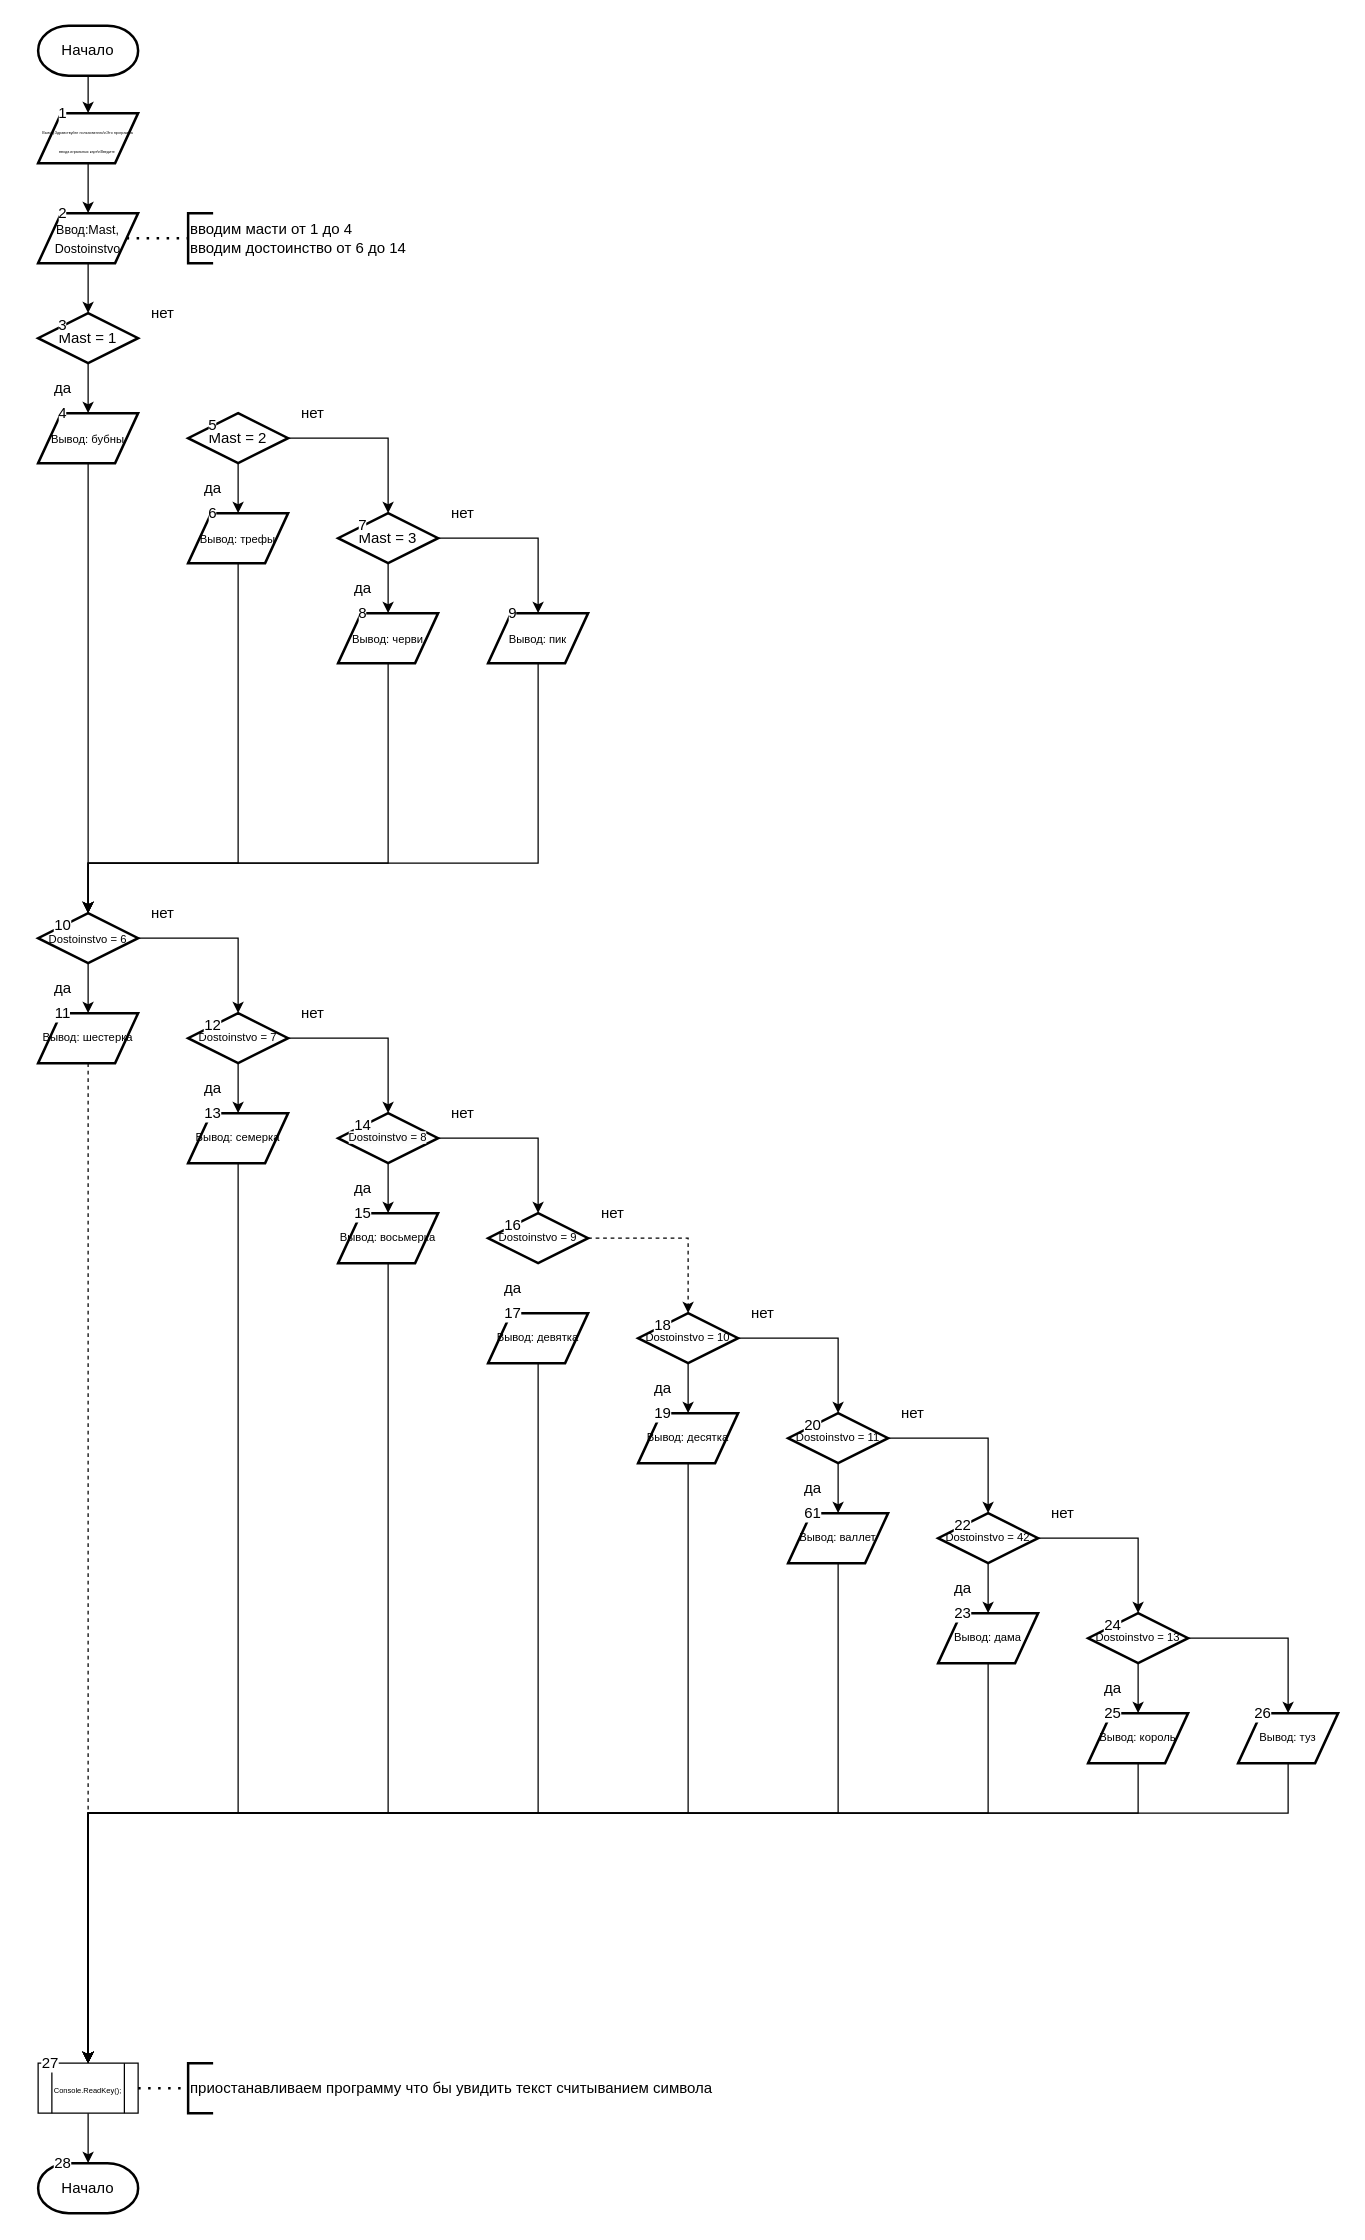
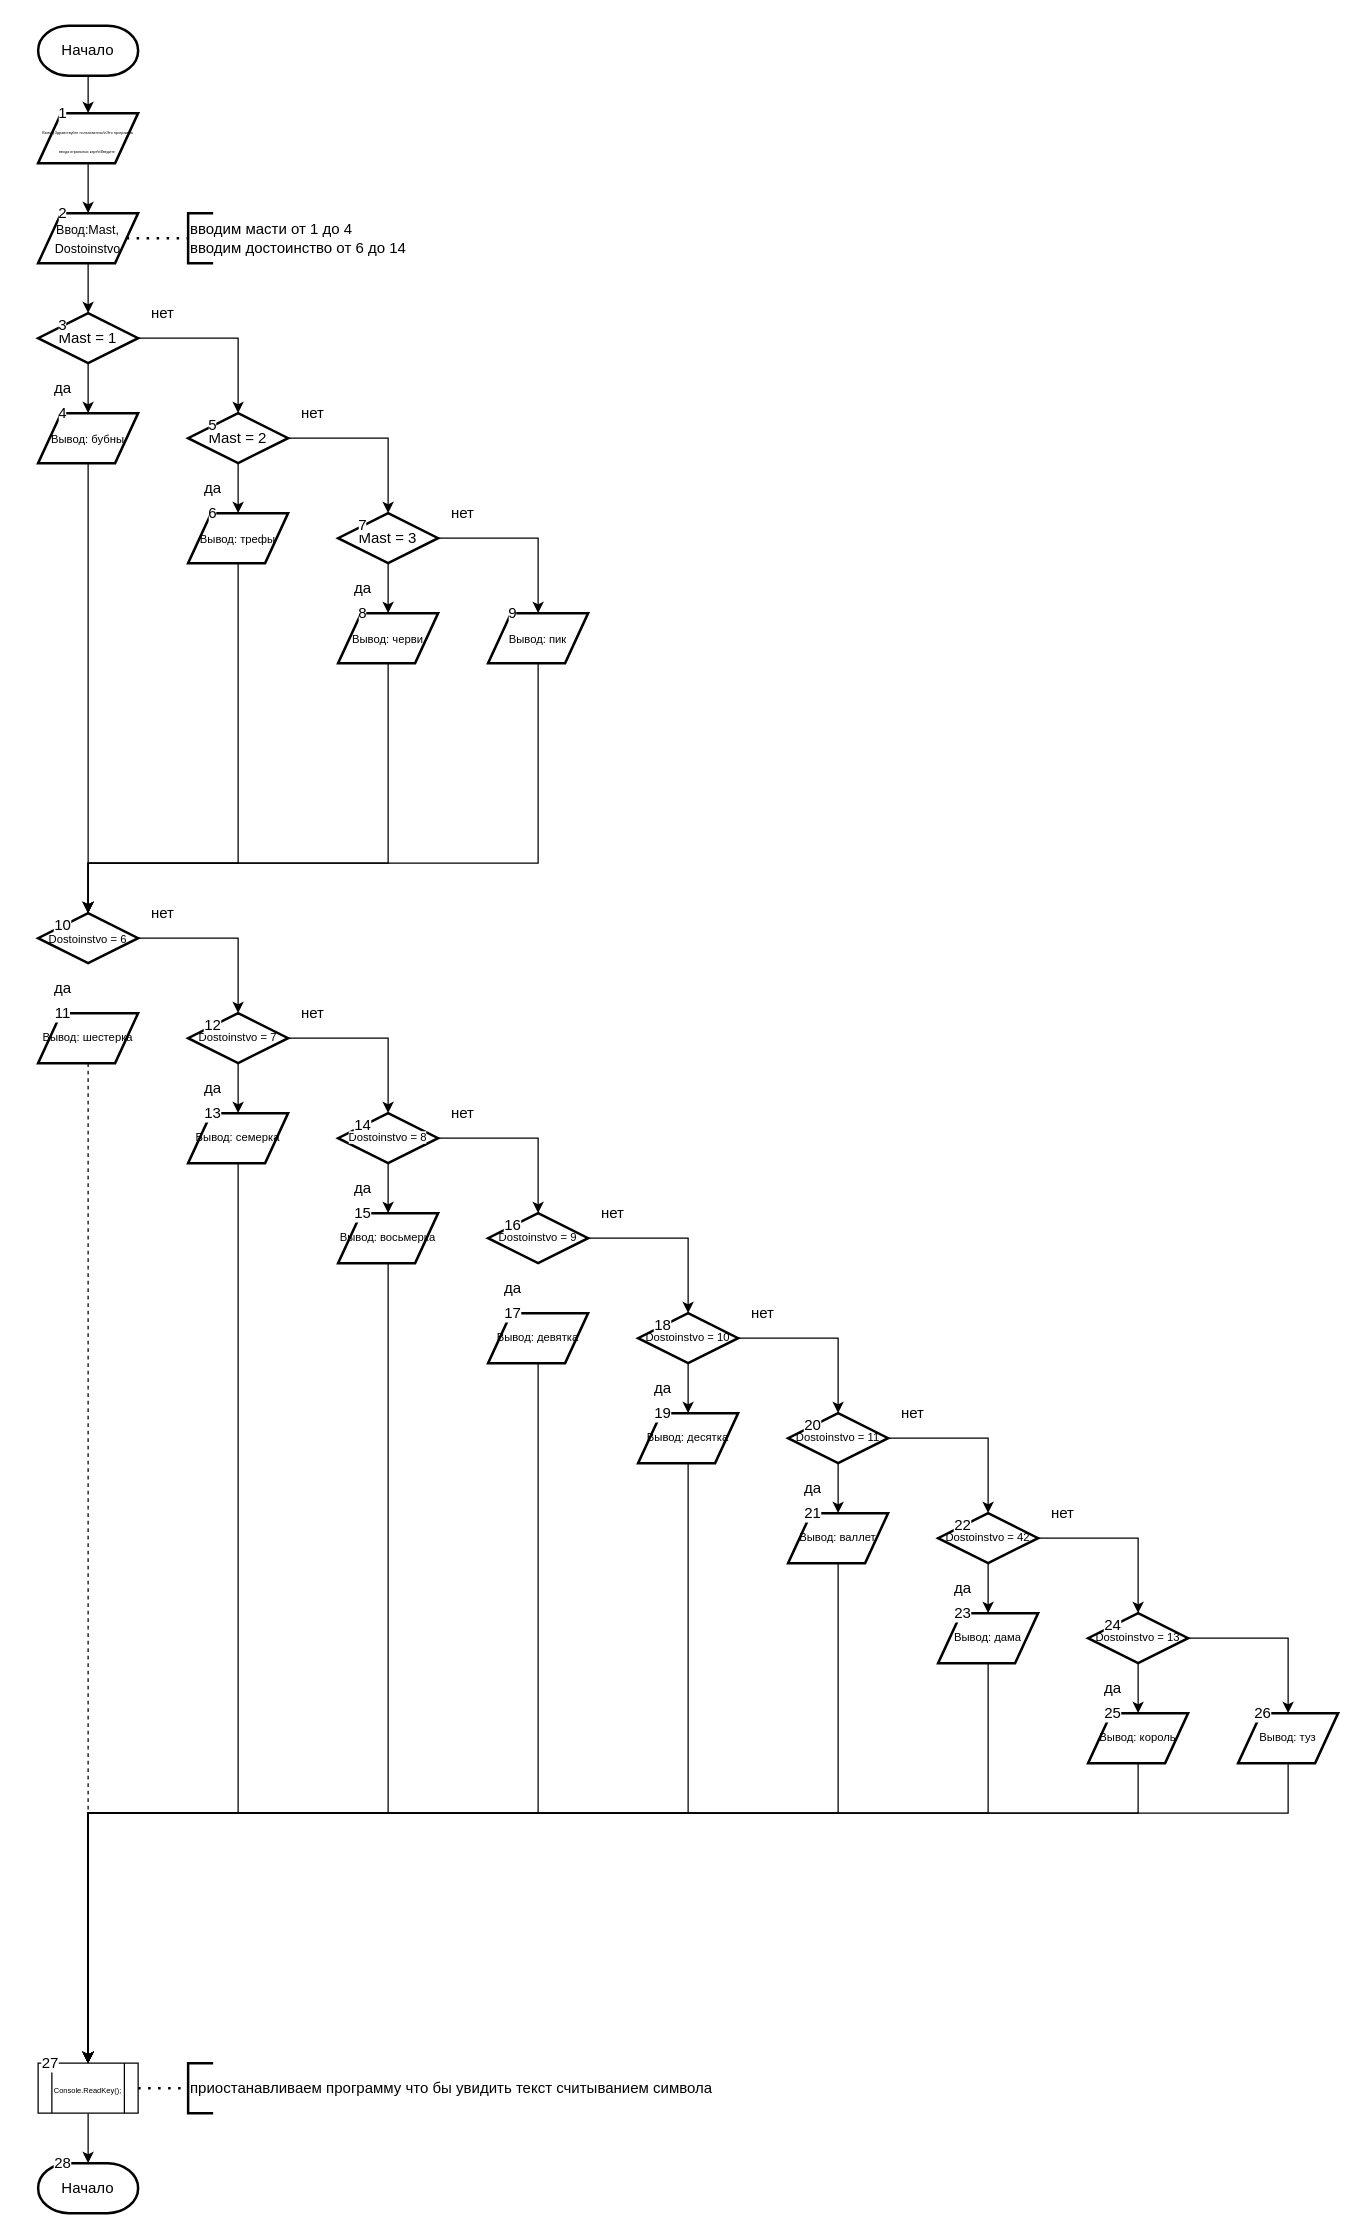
+ <mxCell id="44" style="edgeStyle=orthogonalEdgeStyle;rounded=0;orthogonalLoop=1;jettySize=auto;html=1;entryX=0.5;entryY=0;entryDx=0;entryDy=0;entryPerimeter=0;" edge="1" parent="1" source="7" target="10"><mxGeometry relative="1" as="geometry" /></mxCell>
- <mxCell id="17" value="" style="edgeStyle=orthogonalEdgeStyle;rounded=0;orthogonalLoop=1;jettySize=auto;html=1;" edge="1" parent="1" source="18" target="20"><mxGeometry relative="1" as="geometry" /></mxCell>
- <mxCell id="56" style="edgeStyle=orthogonalEdgeStyle;rounded=0;orthogonalLoop=1;jettySize=auto;html=1;entryX=0.5;entryY=0;entryDx=0;entryDy=0;entryPerimeter=0;dashed=1;" edge="1" parent="1" source="29" target="33"><mxGeometry relative="1" as="geometry" /></mxCell>
+ <mxCell id="56" style="edgeStyle=orthogonalEdgeStyle;rounded=0;orthogonalLoop=1;jettySize=auto;html=1;entryX=0.5;entryY=0;entryDx=0;entryDy=0;entryPerimeter=0;" edge="1" parent="1" source="29" target="33"><mxGeometry relative="1" as="geometry" /></mxCell>
- <mxCell id="107" value="61" style="text;html=1;align=center;verticalAlign=middle;whiteSpace=wrap;rounded=0;labelBackgroundColor=default;" vertex="1" parent="1"><mxGeometry x="630" y="1190" width="40" height="40" as="geometry" /></mxCell>
+ <mxCell id="107" value="21" style="text;html=1;align=center;verticalAlign=middle;whiteSpace=wrap;rounded=0;labelBackgroundColor=default;" vertex="1" parent="1"><mxGeometry x="630" y="1190" width="40" height="40" as="geometry" /></mxCell>
